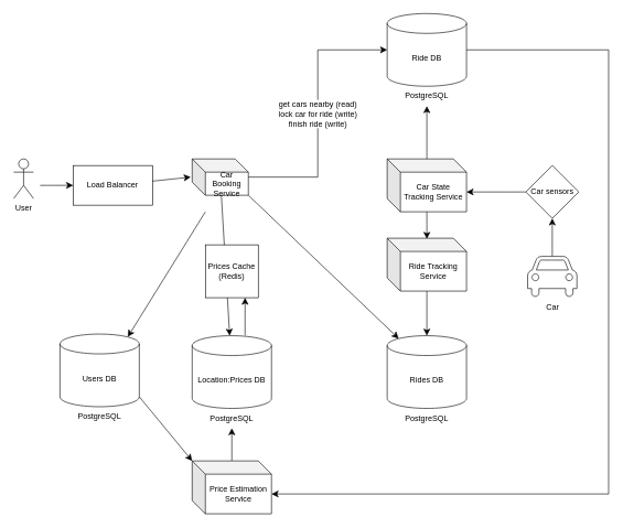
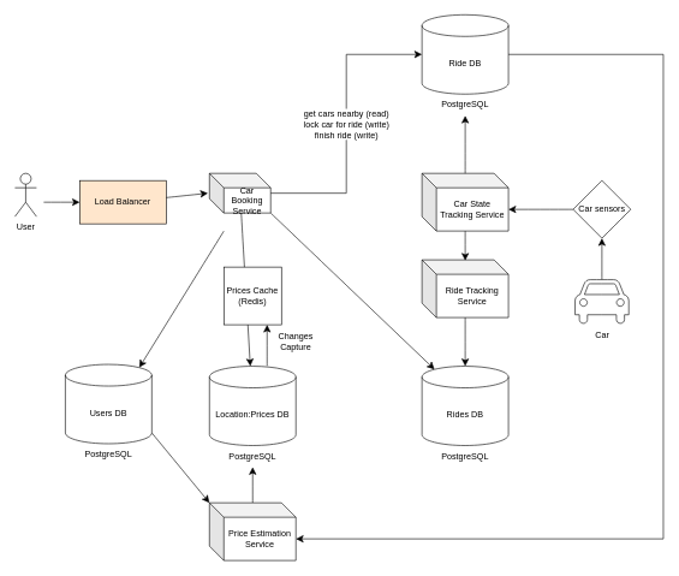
- <mxCell id="10" value="Load Balancer" style="rounded=0;whiteSpace=wrap;html=1;" vertex="1" parent="1"><mxGeometry x="110" y="250" width="120" height="60" as="geometry" /></mxCell>
+ <mxCell id="10" value="Load Balancer" style="rounded=0;whiteSpace=wrap;html=1;fillColor=#ffe6cc;" vertex="1" parent="1"><mxGeometry x="110" y="250" width="120" height="60" as="geometry" /></mxCell>
+ <mxCell id="20" value="Changes Capture" style="text;html=1;align=center;verticalAlign=middle;whiteSpace=wrap;rounded=0;" vertex="1" parent="1"><mxGeometry x="380" y="457.5" width="60" height="30" as="geometry" /></mxCell>
